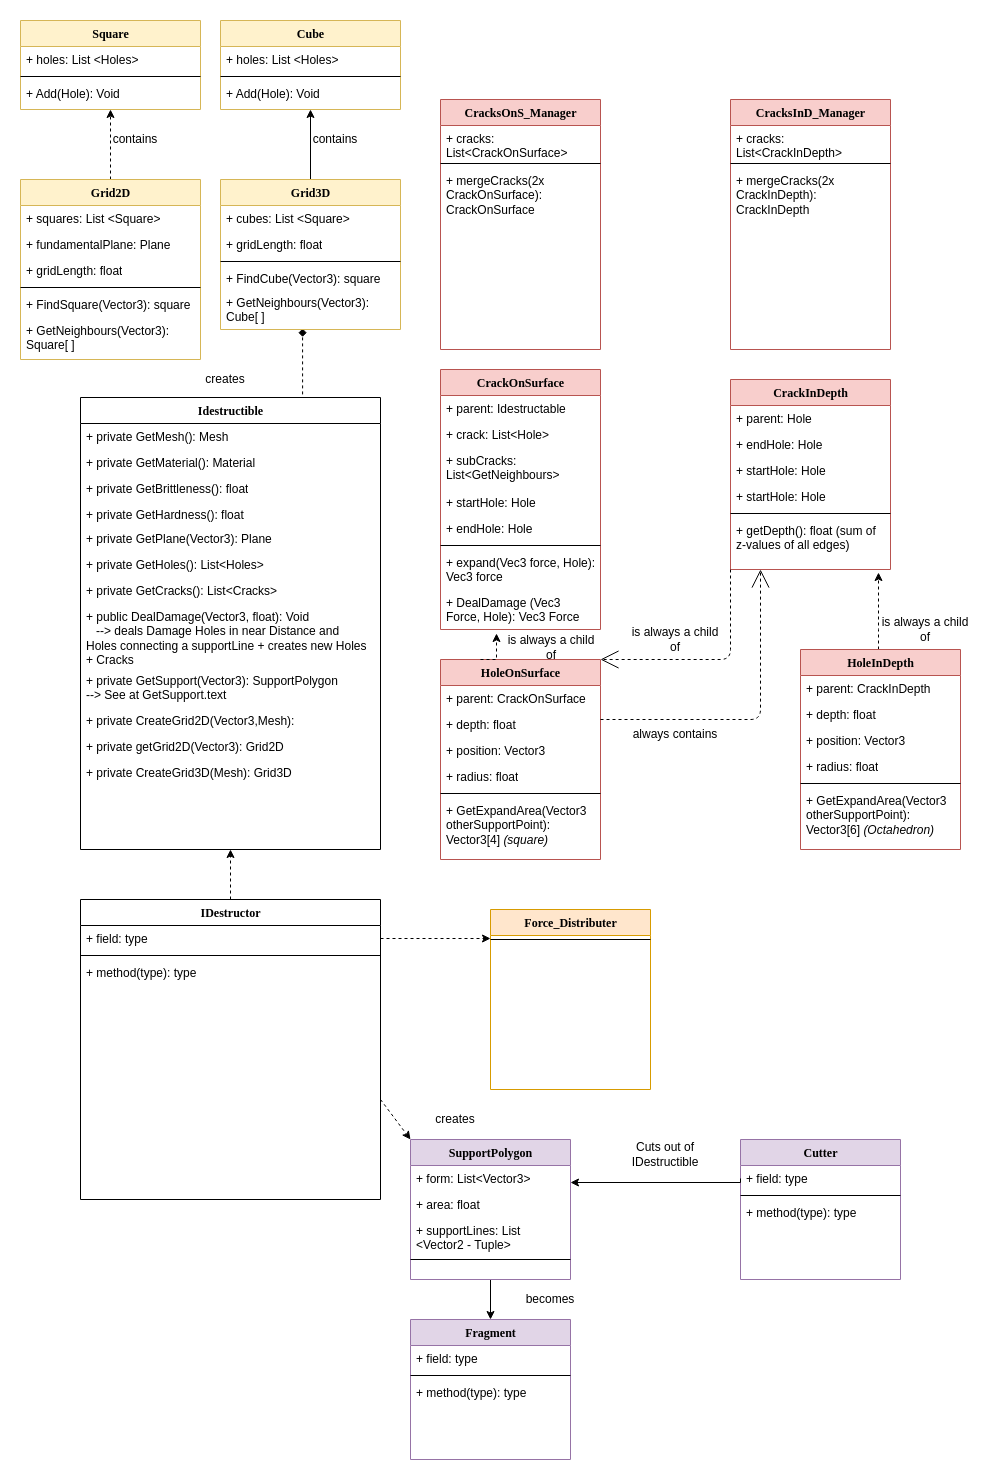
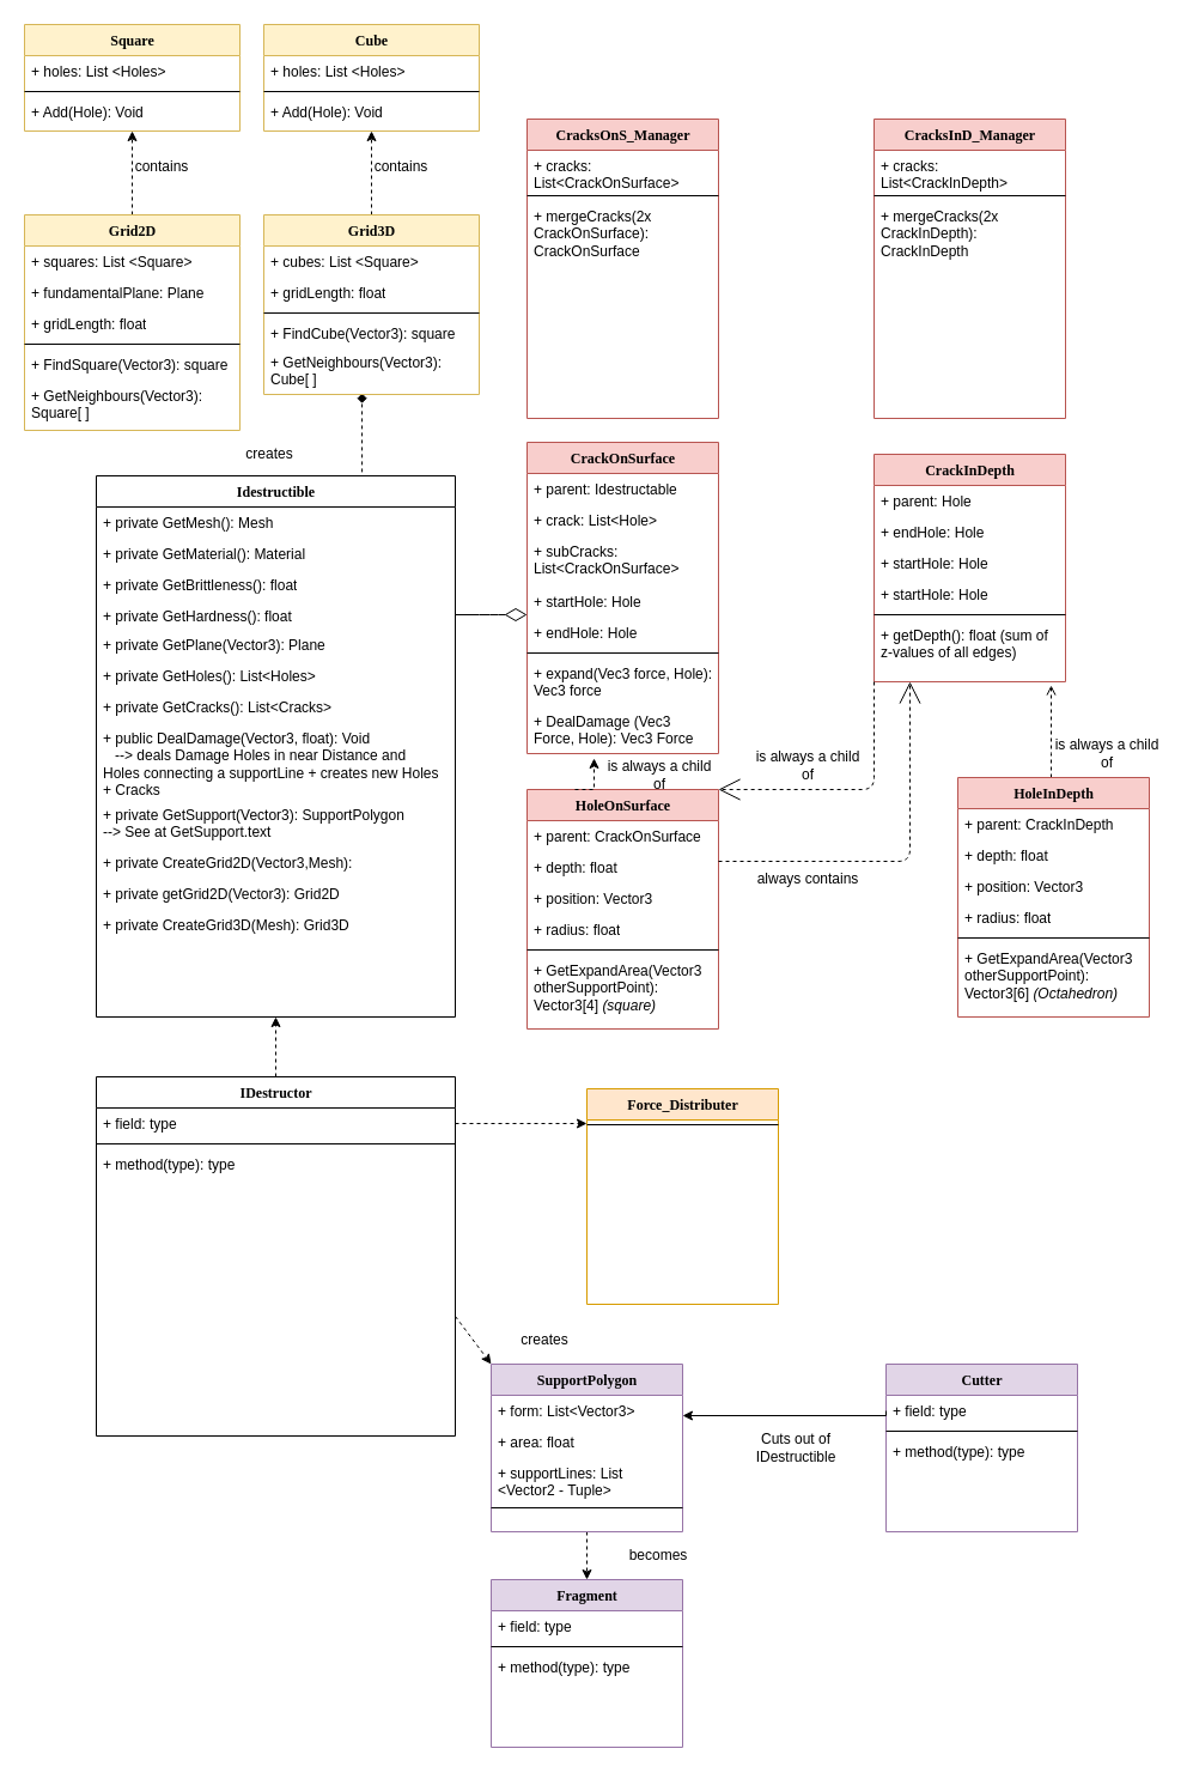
- <mxCell id="79" style="edgeStyle=orthogonalEdgeStyle;rounded=0;orthogonalLoop=1;jettySize=auto;html=1;exitX=0.5;exitY=0;exitDx=0;exitDy=0;entryX=0.5;entryY=1;entryDx=0;entryDy=0;dashed=0;" edge="1" parent="1" source="80" target="75"><mxGeometry relative="1" as="geometry" /></mxCell>
+ <mxCell id="79" style="edgeStyle=orthogonalEdgeStyle;rounded=0;orthogonalLoop=1;jettySize=auto;html=1;exitX=0.5;exitY=0;exitDx=0;exitDy=0;entryX=0.5;entryY=1;entryDx=0;entryDy=0;dashed=1;" edge="1" parent="1" source="80" target="75"><mxGeometry relative="1" as="geometry" /></mxCell>
- <mxCell id="19" value="+ subCracks: List&amp;lt;GetNeighbours&amp;gt;" style="text;html=1;strokeColor=none;fillColor=none;align=left;verticalAlign=top;spacingLeft=4;spacingRight=4;whiteSpace=wrap;overflow=hidden;rotatable=0;points=[[0,0.5],[1,0.5]];portConstraint=eastwest;" parent="16" vertex="1"><mxGeometry y="78" width="160" height="42" as="geometry" /></mxCell>
+ <mxCell id="19" value="+ subCracks: List&amp;lt;CrackOnSurface&amp;gt;" style="text;html=1;strokeColor=none;fillColor=none;align=left;verticalAlign=top;spacingLeft=4;spacingRight=4;whiteSpace=wrap;overflow=hidden;rotatable=0;points=[[0,0.5],[1,0.5]];portConstraint=eastwest;" parent="16" vertex="1"><mxGeometry y="78" width="160" height="42" as="geometry" /></mxCell>
+ <mxCell id="52" style="edgeStyle=elbowEdgeStyle;html=1;labelBackgroundColor=none;startFill=0;startSize=8;endArrow=diamondThin;endFill=0;endSize=16;fontFamily=Verdana;fontSize=12;elbow=vertical;" parent="1" source="3" target="16" edge="1"><mxGeometry relative="1" as="geometry"><mxPoint x="250" y="558.882" as="sourcePoint" /></mxGeometry></mxCell>
- <mxCell id="96" style="edgeStyle=orthogonalEdgeStyle;rounded=0;orthogonalLoop=1;jettySize=auto;html=1;entryX=0.925;entryY=1.058;entryDx=0;entryDy=0;entryPerimeter=0;dashed=1;" edge="1" parent="1" source="97" target="43"><mxGeometry relative="1" as="geometry"><Array as="points"><mxPoint x="878" y="629" /><mxPoint x="878" y="629" /></Array></mxGeometry></mxCell>
+ <mxCell id="96" style="edgeStyle=orthogonalEdgeStyle;rounded=0;orthogonalLoop=1;jettySize=auto;html=1;entryX=0.925;entryY=1.058;entryDx=0;entryDy=0;entryPerimeter=0;dashed=1;endArrow=open;" edge="1" parent="1" source="97" target="43"><mxGeometry relative="1" as="geometry"><Array as="points"><mxPoint x="878" y="629" /><mxPoint x="878" y="629" /></Array></mxGeometry></mxCell>
- <mxCell id="105" value="Cuts out of IDestructible" style="text;html=1;strokeColor=none;fillColor=none;align=center;verticalAlign=middle;whiteSpace=wrap;rounded=0;" vertex="1" parent="1"><mxGeometry x="620" y="1144" width="90" height="20" as="geometry" /></mxCell>
+ <mxCell id="105" value="Cuts out of IDestructible" style="text;html=1;strokeColor=none;fillColor=none;align=center;verticalAlign=middle;whiteSpace=wrap;rounded=0;" vertex="1" parent="1"><mxGeometry x="620" y="1199" width="90" height="20" as="geometry" /></mxCell>
- <mxCell id="86" style="edgeStyle=orthogonalEdgeStyle;rounded=0;orthogonalLoop=1;jettySize=auto;html=1;exitX=0.5;exitY=1;exitDx=0;exitDy=0;entryX=0.5;entryY=0;entryDx=0;entryDy=0;" edge="1" parent="1" source="87" target="48"><mxGeometry relative="1" as="geometry" /></mxCell>
+ <mxCell id="86" style="edgeStyle=orthogonalEdgeStyle;rounded=0;orthogonalLoop=1;jettySize=auto;html=1;exitX=0.5;exitY=1;exitDx=0;exitDy=0;entryX=0.5;entryY=0;entryDx=0;entryDy=0;dashed=1;" edge="1" parent="1" source="87" target="48"><mxGeometry relative="1" as="geometry" /></mxCell>
